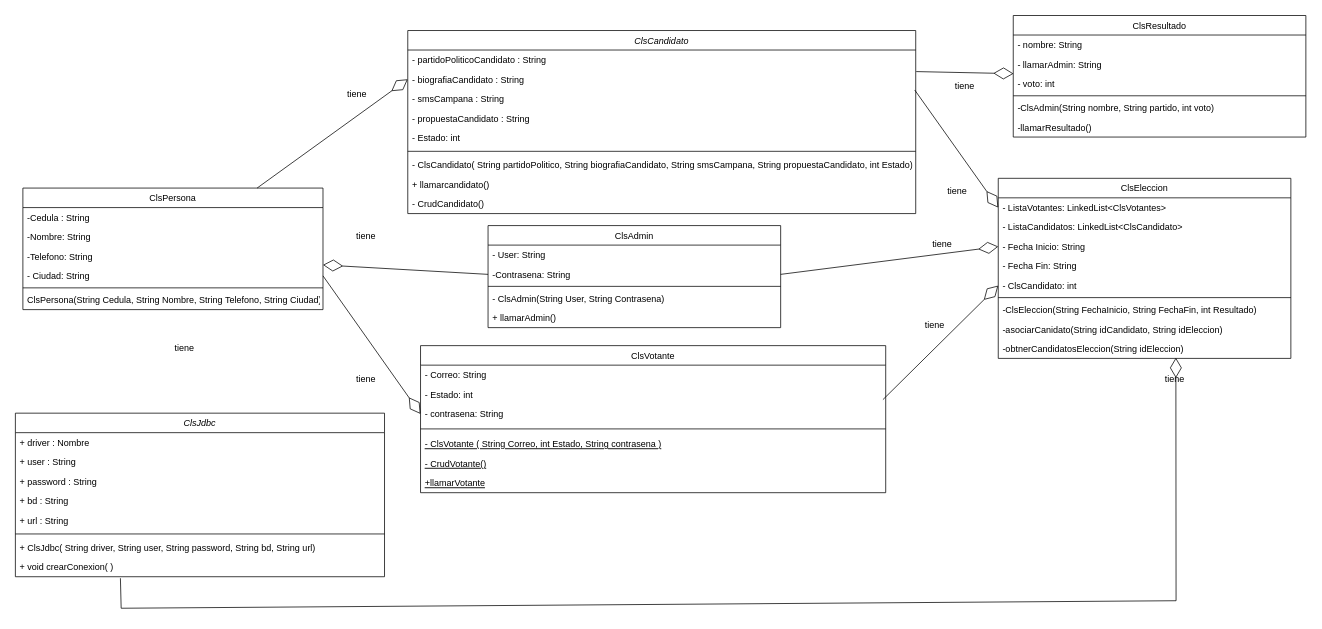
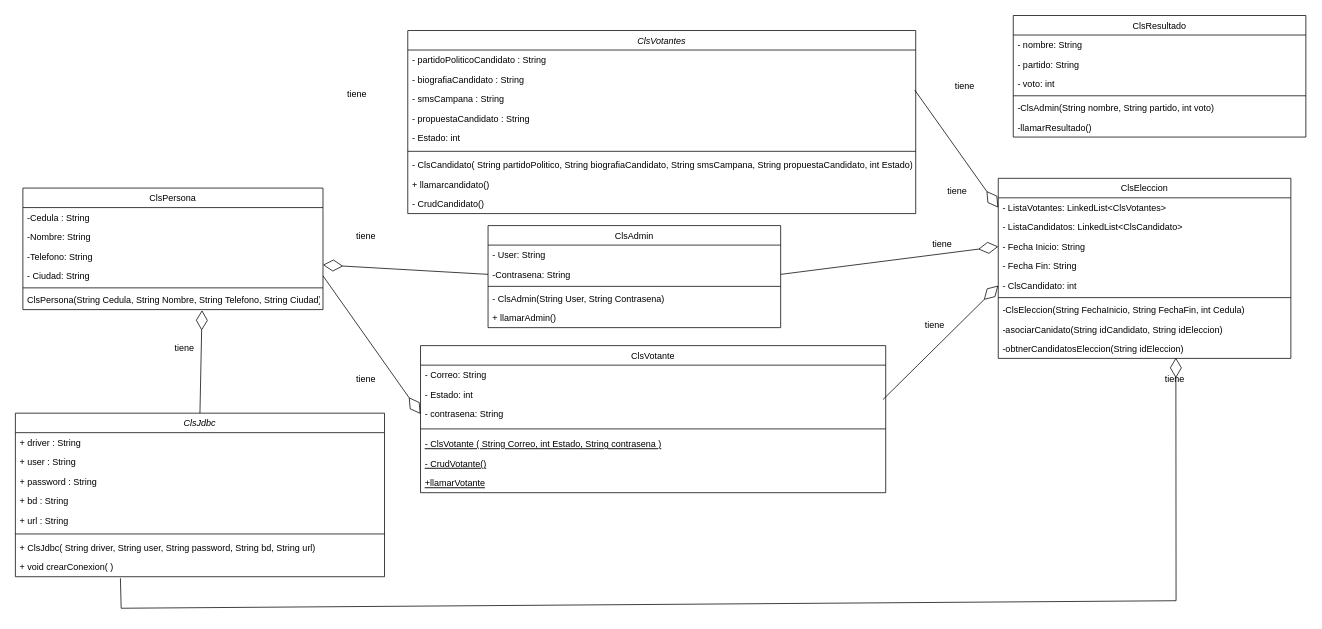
- <mxCell id="2" value="ClsCandidato" style="swimlane;fontStyle=2;align=center;verticalAlign=top;childLayout=stackLayout;horizontal=1;startSize=26;horizontalStack=0;resizeParent=1;resizeLast=0;collapsible=1;marginBottom=0;rounded=0;shadow=0;strokeWidth=1;" vertex="1" parent="1"><mxGeometry x="543" y="40" width="677" height="244" as="geometry"><mxRectangle x="230" y="140" width="160" height="26" as="alternateBounds" /></mxGeometry></mxCell>
+ <mxCell id="2" value="ClsVotantes" style="swimlane;fontStyle=2;align=center;verticalAlign=top;childLayout=stackLayout;horizontal=1;startSize=26;horizontalStack=0;resizeParent=1;resizeLast=0;collapsible=1;marginBottom=0;rounded=0;shadow=0;strokeWidth=1;" vertex="1" parent="1"><mxGeometry x="543" y="40" width="677" height="244" as="geometry"><mxRectangle x="230" y="140" width="160" height="26" as="alternateBounds" /></mxGeometry></mxCell>
- <mxCell id="70" value="- llamarAdmin: String" style="text;align=left;verticalAlign=top;spacingLeft=4;spacingRight=4;overflow=hidden;rotatable=0;points=[[0,0.5],[1,0.5]];portConstraint=eastwest;" vertex="1" parent="68"><mxGeometry y="52" width="390" height="26" as="geometry" /></mxCell>
+ <mxCell id="70" value="- partido: String" style="text;align=left;verticalAlign=top;spacingLeft=4;spacingRight=4;overflow=hidden;rotatable=0;points=[[0,0.5],[1,0.5]];portConstraint=eastwest;" vertex="1" parent="68"><mxGeometry y="52" width="390" height="26" as="geometry" /></mxCell>
- <mxCell id="75" value="" style="endArrow=diamondThin;endFill=0;endSize=24;html=1;rounded=0;exitX=1.001;exitY=1.105;exitDx=0;exitDy=0;entryX=0.001;entryY=-0.019;entryDx=0;entryDy=0;exitPerimeter=0;entryPerimeter=0;" edge="1" parent="1" source="3" target="71"><mxGeometry width="160" relative="1" as="geometry"><mxPoint x="1238.646" y="59.998" as="sourcePoint" /><mxPoint x="1350" y="216.75" as="targetPoint" /></mxGeometry></mxCell>
- <mxCell id="57" value="" style="endArrow=diamondThin;endFill=0;endSize=24;html=1;rounded=0;entryX=0;entryY=0.5;entryDx=0;entryDy=0;" edge="1" parent="1" source="49" target="4"><mxGeometry width="160" relative="1" as="geometry"><mxPoint x="340" y="226.994" as="sourcePoint" /><mxPoint x="503.72" y="110" as="targetPoint" /></mxGeometry></mxCell>
- <mxCell id="27" value="-ClsEleccion(String FechaInicio, String FechaFin, int Resultado)&#10;" style="text;align=left;verticalAlign=top;spacingLeft=4;spacingRight=4;overflow=hidden;rotatable=0;points=[[0,0.5],[1,0.5]];portConstraint=eastwest;" vertex="1" parent="20"><mxGeometry y="162" width="390" height="26" as="geometry" /></mxCell>
+ <mxCell id="27" value="-ClsEleccion(String FechaInicio, String FechaFin, int Cedula)&#10;" style="text;align=left;verticalAlign=top;spacingLeft=4;spacingRight=4;overflow=hidden;rotatable=0;points=[[0,0.5],[1,0.5]];portConstraint=eastwest;" vertex="1" parent="20"><mxGeometry y="162" width="390" height="26" as="geometry" /></mxCell>
+ <mxCell id="58" value="" style="endArrow=diamondThin;endFill=0;endSize=24;html=1;rounded=0;exitX=0.5;exitY=0;exitDx=0;exitDy=0;entryX=0.597;entryY=1.031;entryDx=0;entryDy=0;entryPerimeter=0;" edge="1" parent="1" source="40" target="55"><mxGeometry width="160" relative="1" as="geometry"><mxPoint x="353" y="400" as="sourcePoint" /><mxPoint x="266" y="430" as="targetPoint" /></mxGeometry></mxCell>
- <mxCell id="41" value="+ driver : Nombre" style="text;align=left;verticalAlign=top;spacingLeft=4;spacingRight=4;overflow=hidden;rotatable=0;points=[[0,0.5],[1,0.5]];portConstraint=eastwest;rounded=0;shadow=0;html=0;" vertex="1" parent="40"><mxGeometry y="26" width="492" height="26" as="geometry" /></mxCell>
+ <mxCell id="41" value="+ driver : String" style="text;align=left;verticalAlign=top;spacingLeft=4;spacingRight=4;overflow=hidden;rotatable=0;points=[[0,0.5],[1,0.5]];portConstraint=eastwest;rounded=0;shadow=0;html=0;" vertex="1" parent="40"><mxGeometry y="26" width="492" height="26" as="geometry" /></mxCell>
